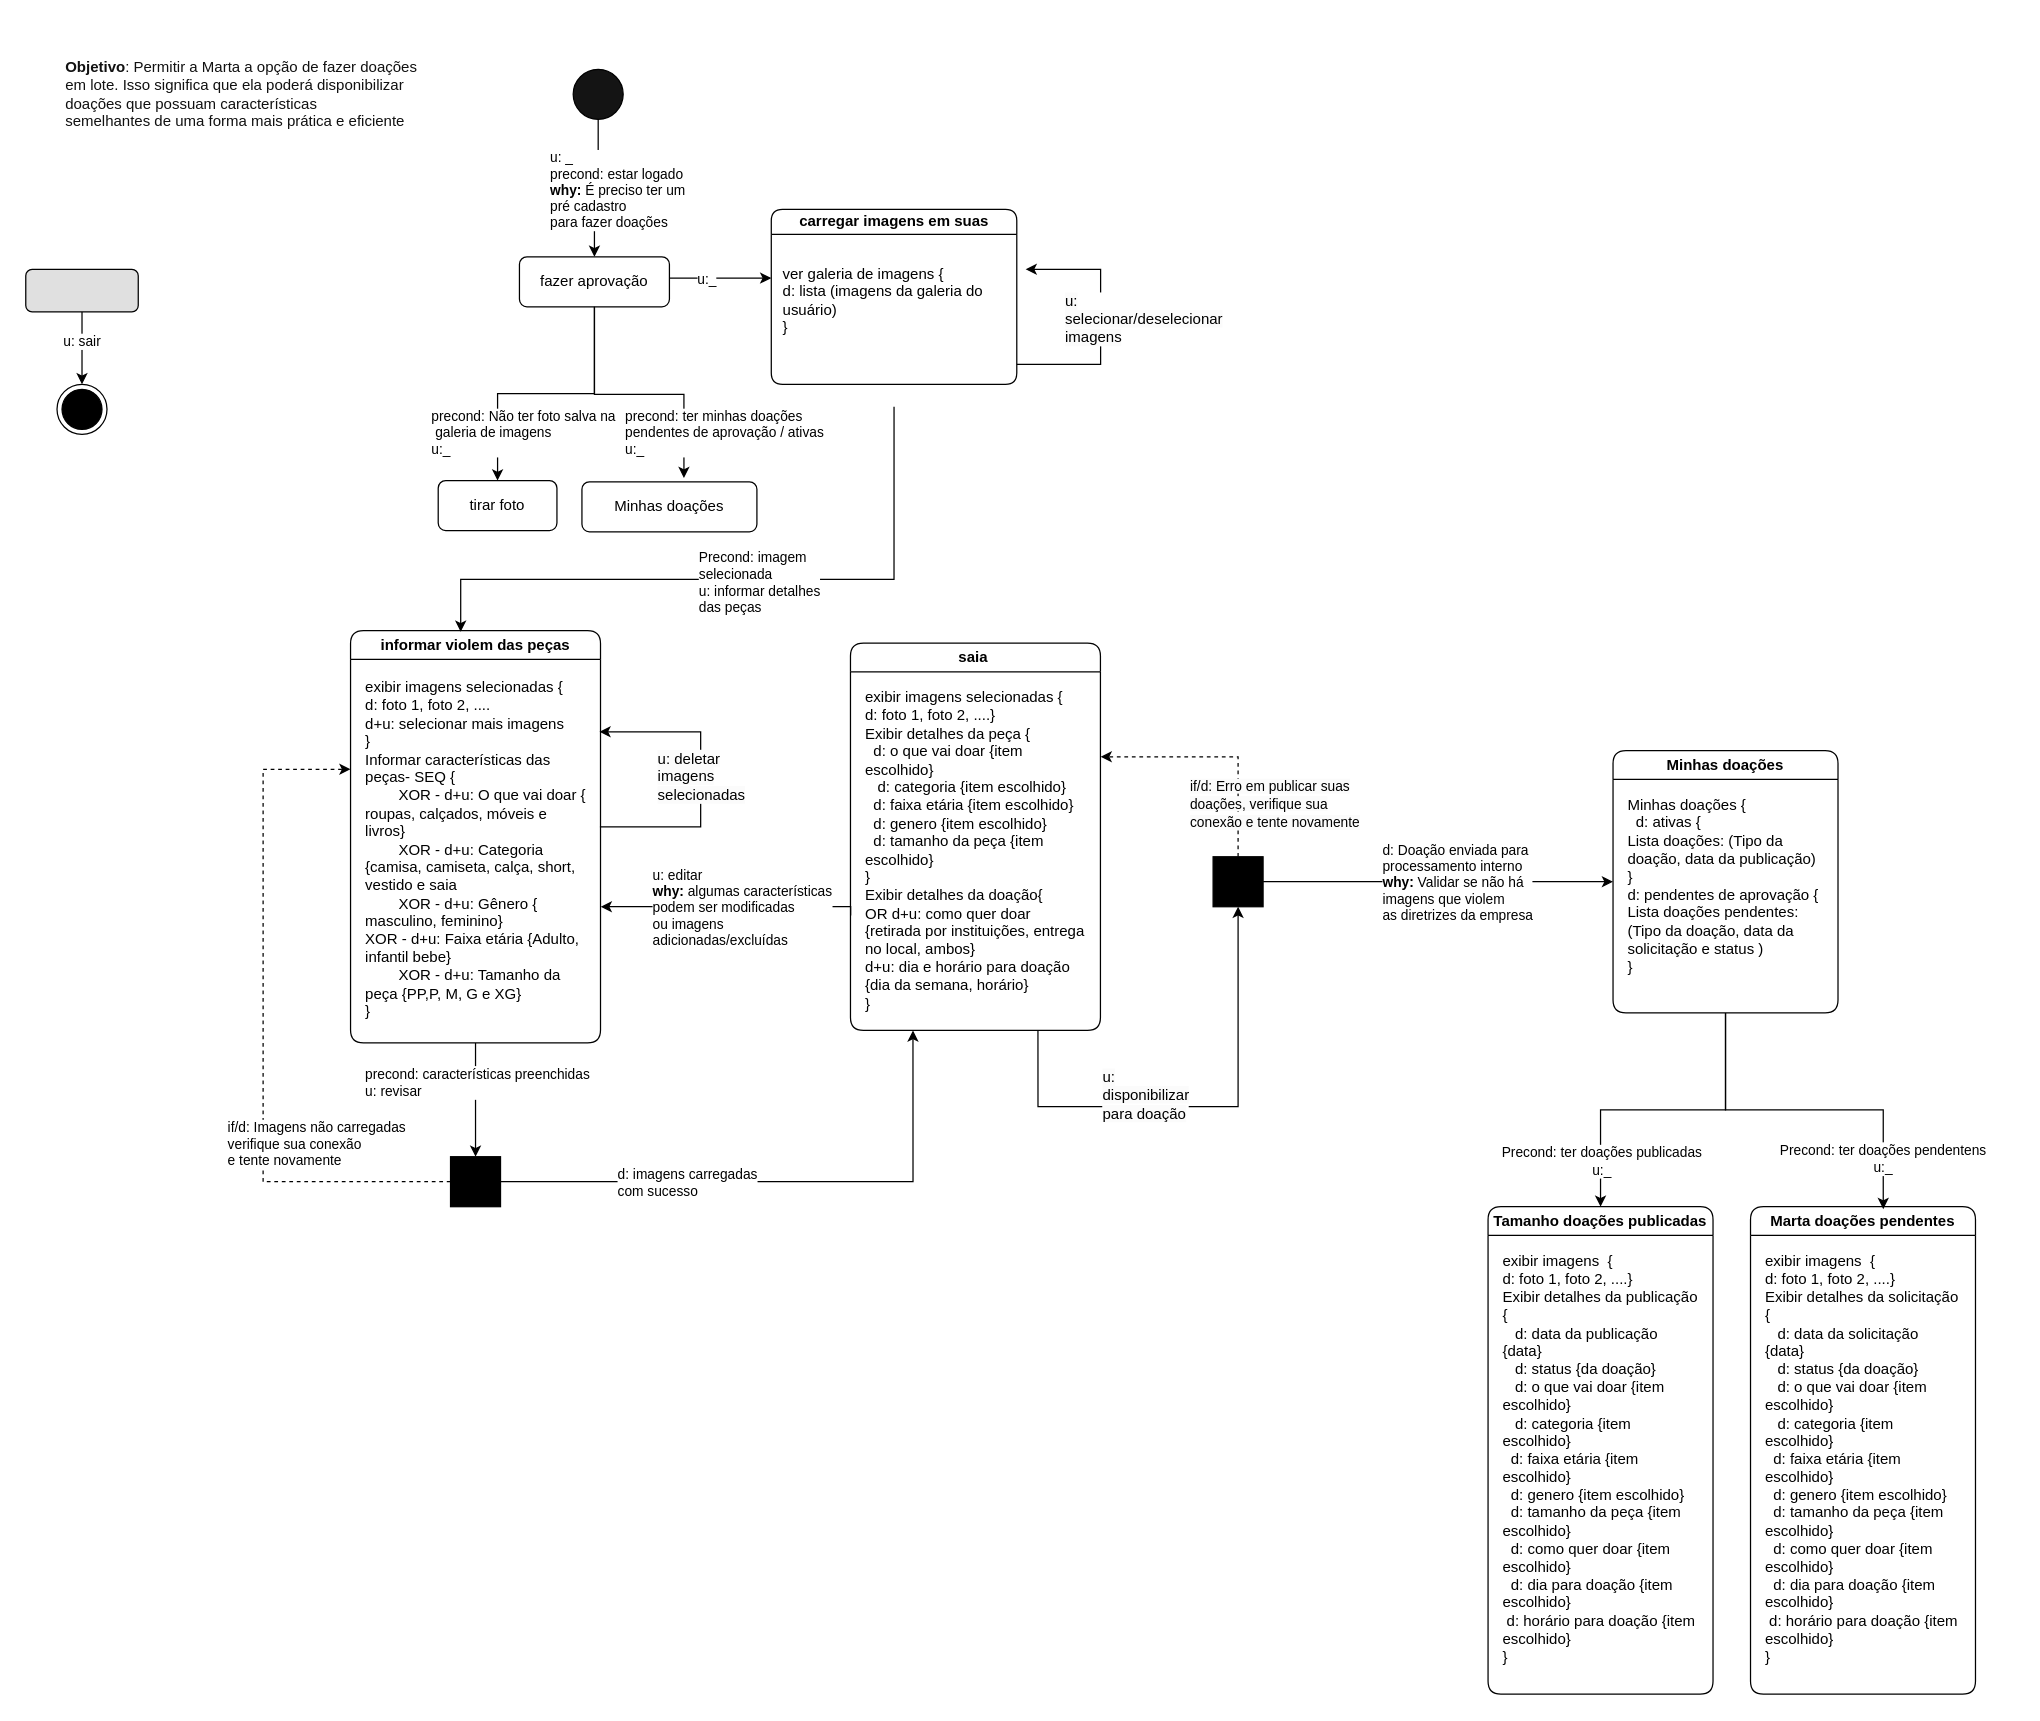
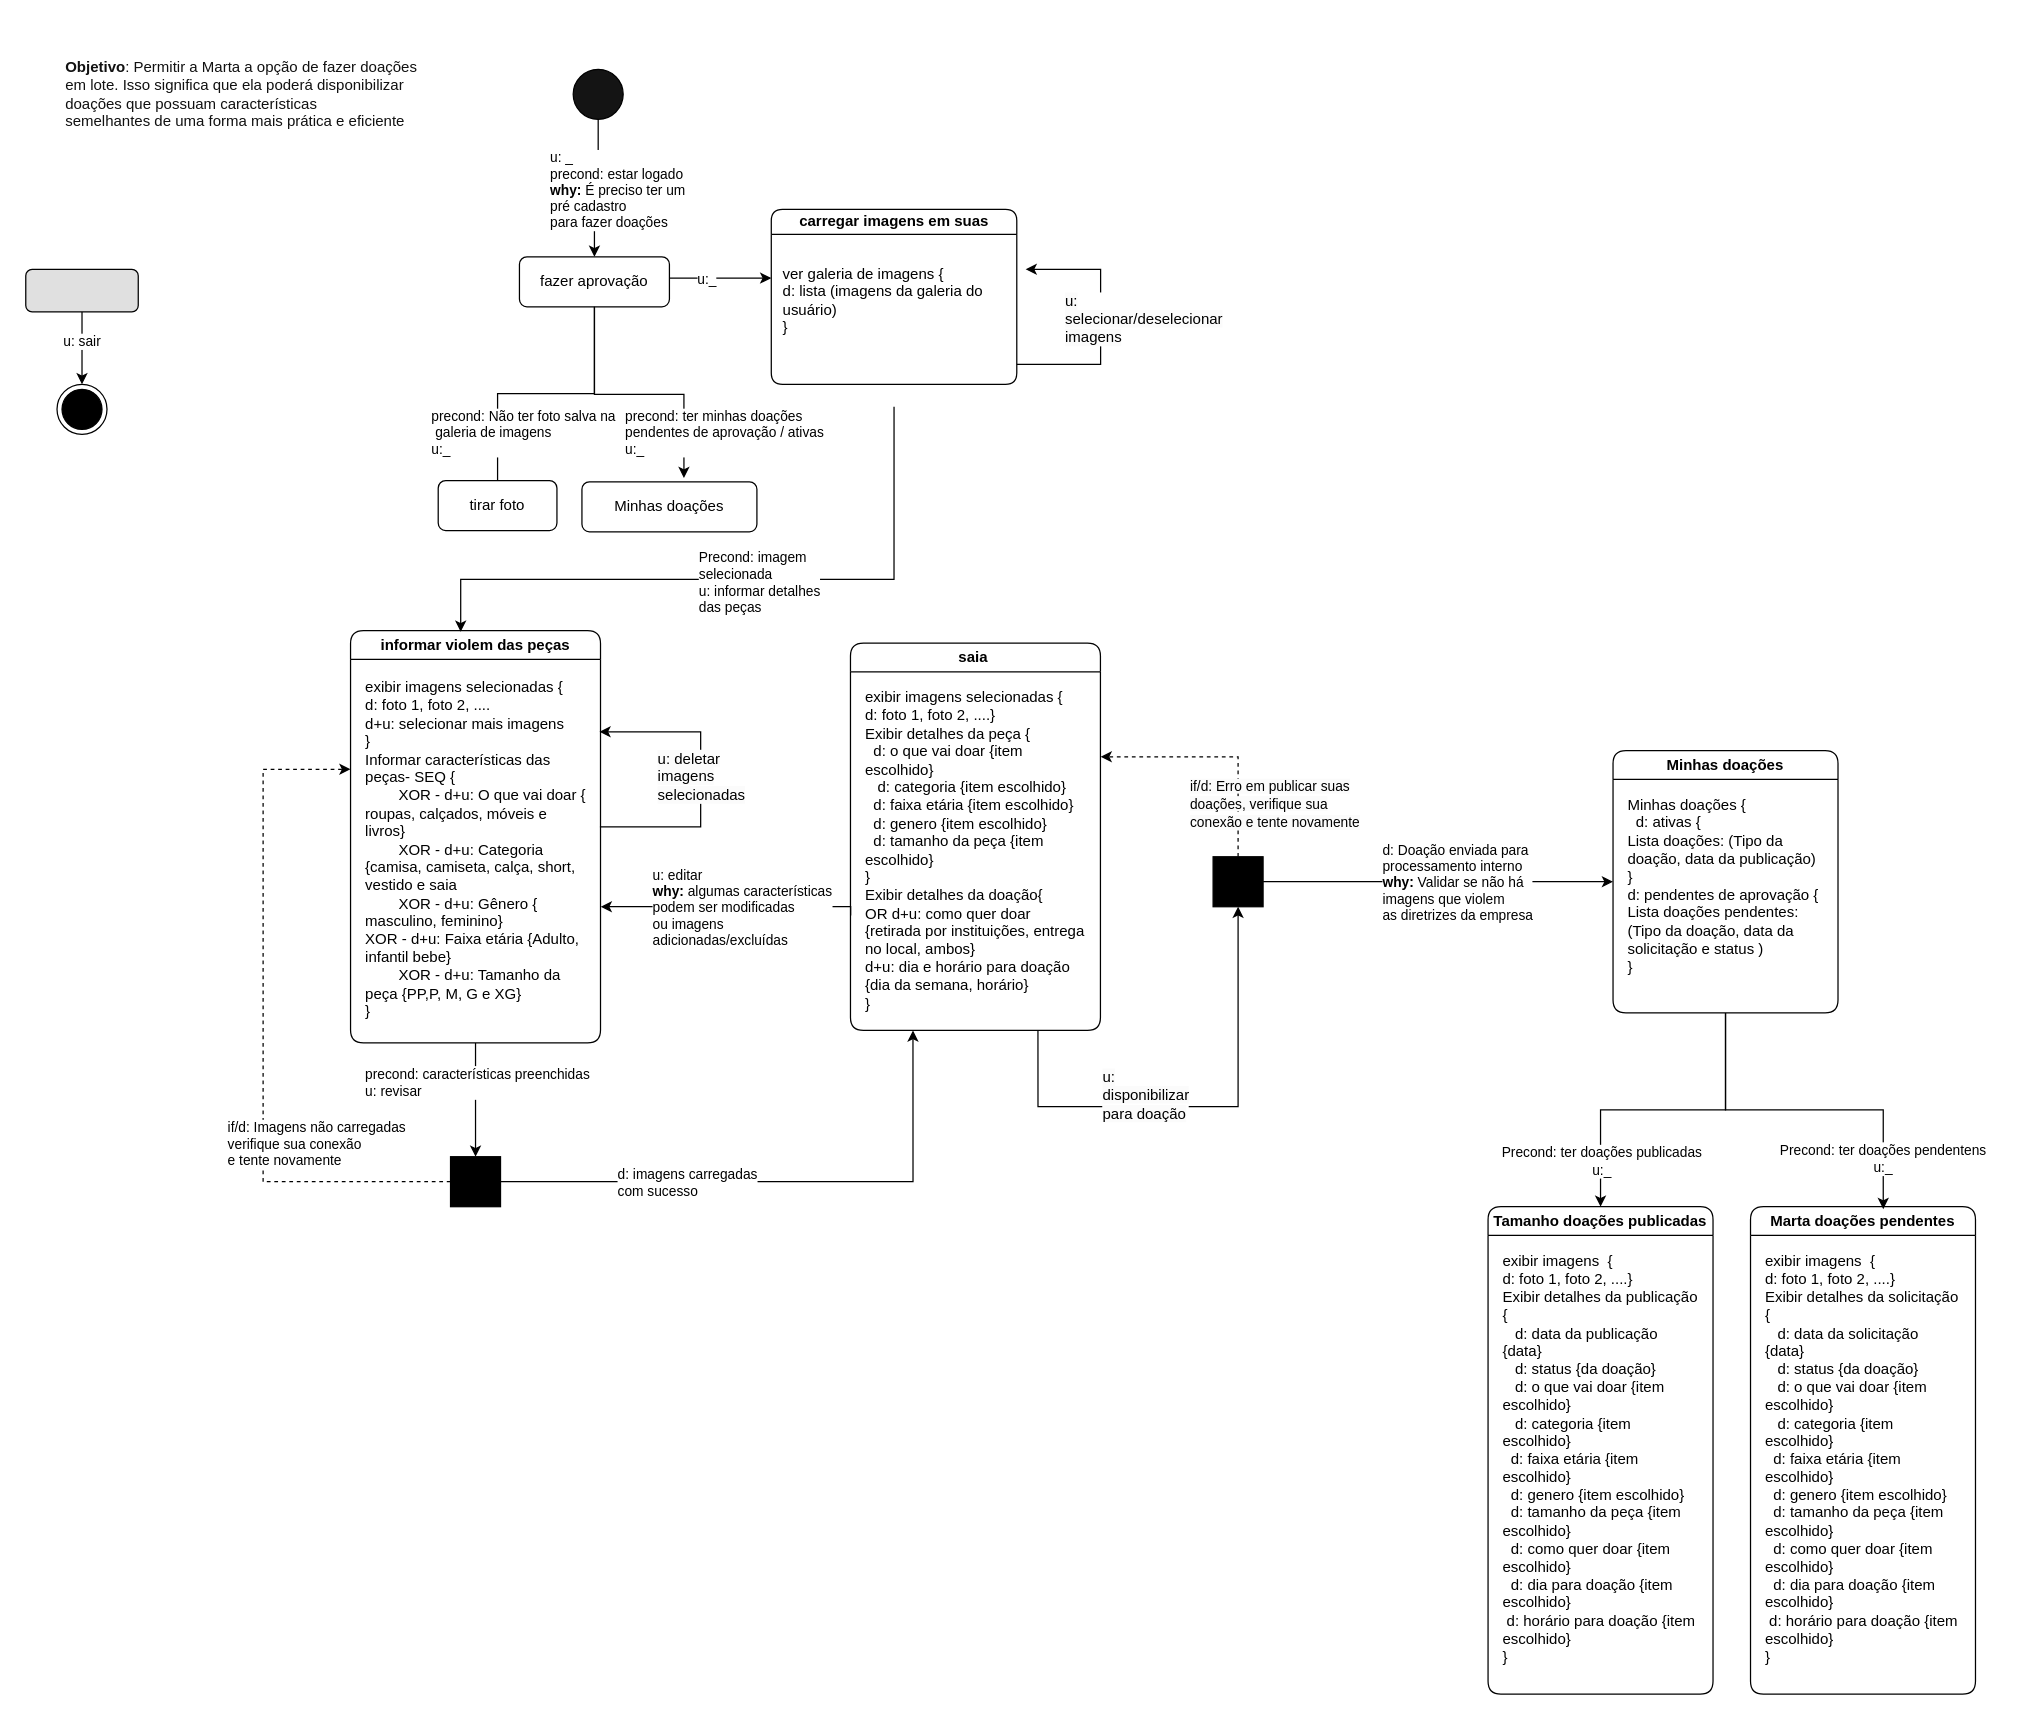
- <mxCell id="46" style="edgeStyle=orthogonalEdgeStyle;rounded=0;orthogonalLoop=1;jettySize=auto;html=1;entryX=0.5;entryY=0;entryDx=0;entryDy=0;" parent="1" source="48" target="49" edge="1"><mxGeometry relative="1" as="geometry" /></mxCell>
+ <mxCell id="46" style="edgeStyle=orthogonalEdgeStyle;rounded=0;orthogonalLoop=1;jettySize=auto;html=1;entryX=0.5;entryY=0;entryDx=0;entryDy=0;endArrow=none;" parent="1" source="48" target="49" edge="1"><mxGeometry relative="1" as="geometry" /></mxCell>
